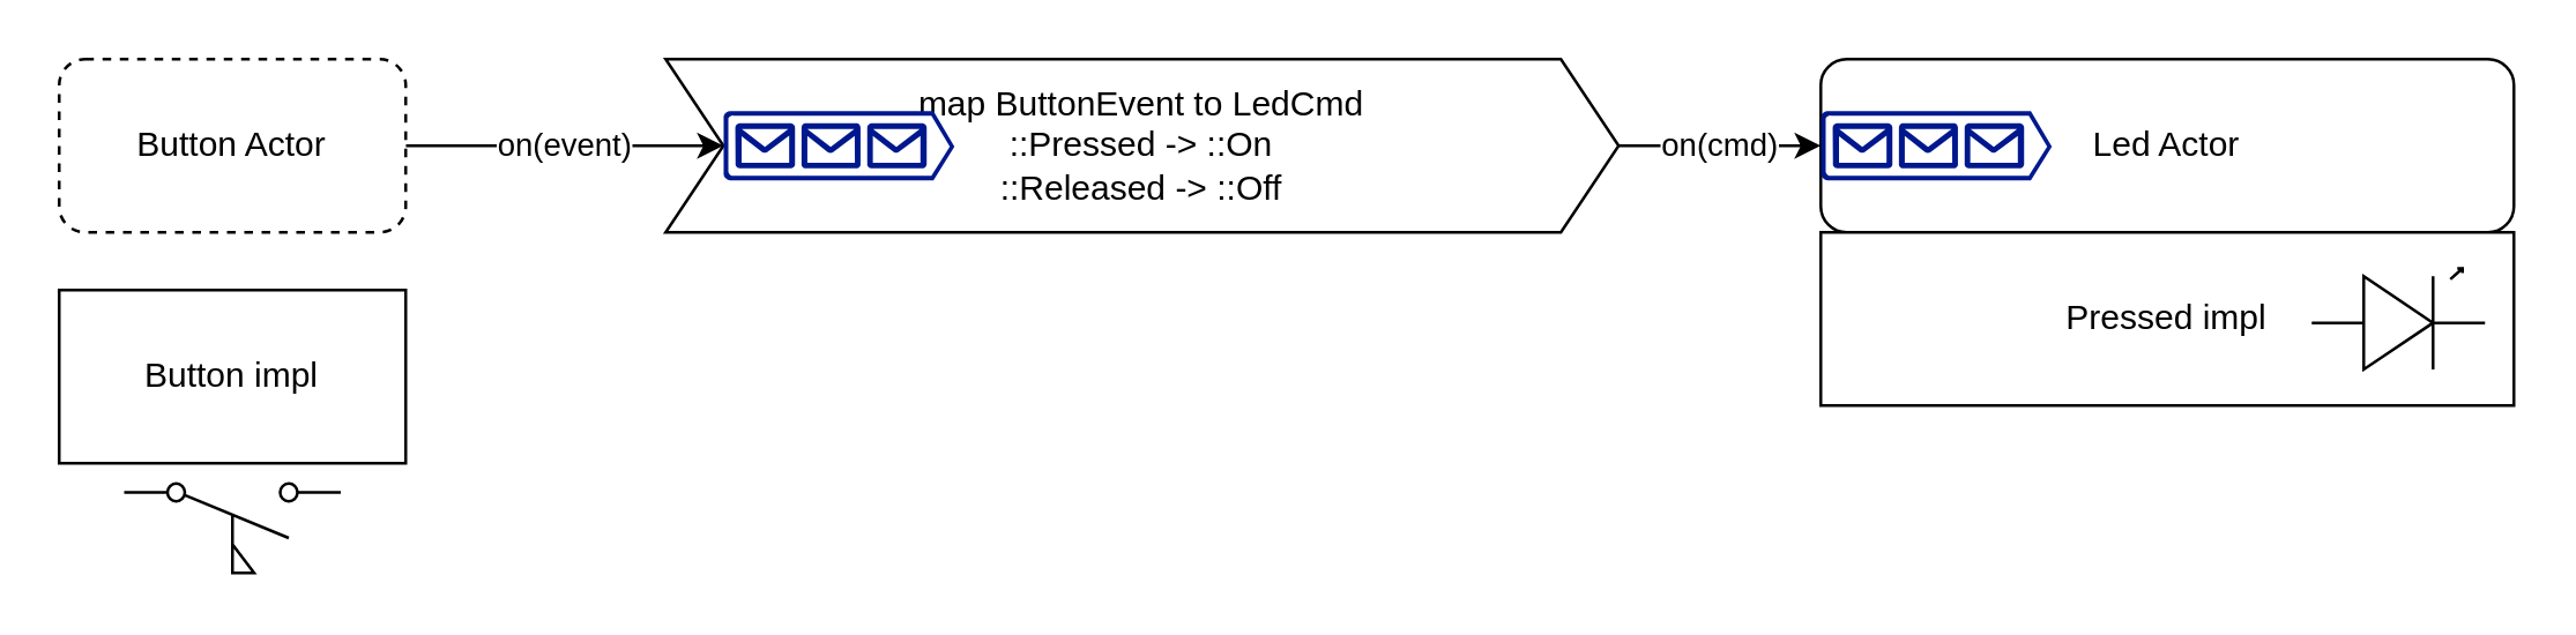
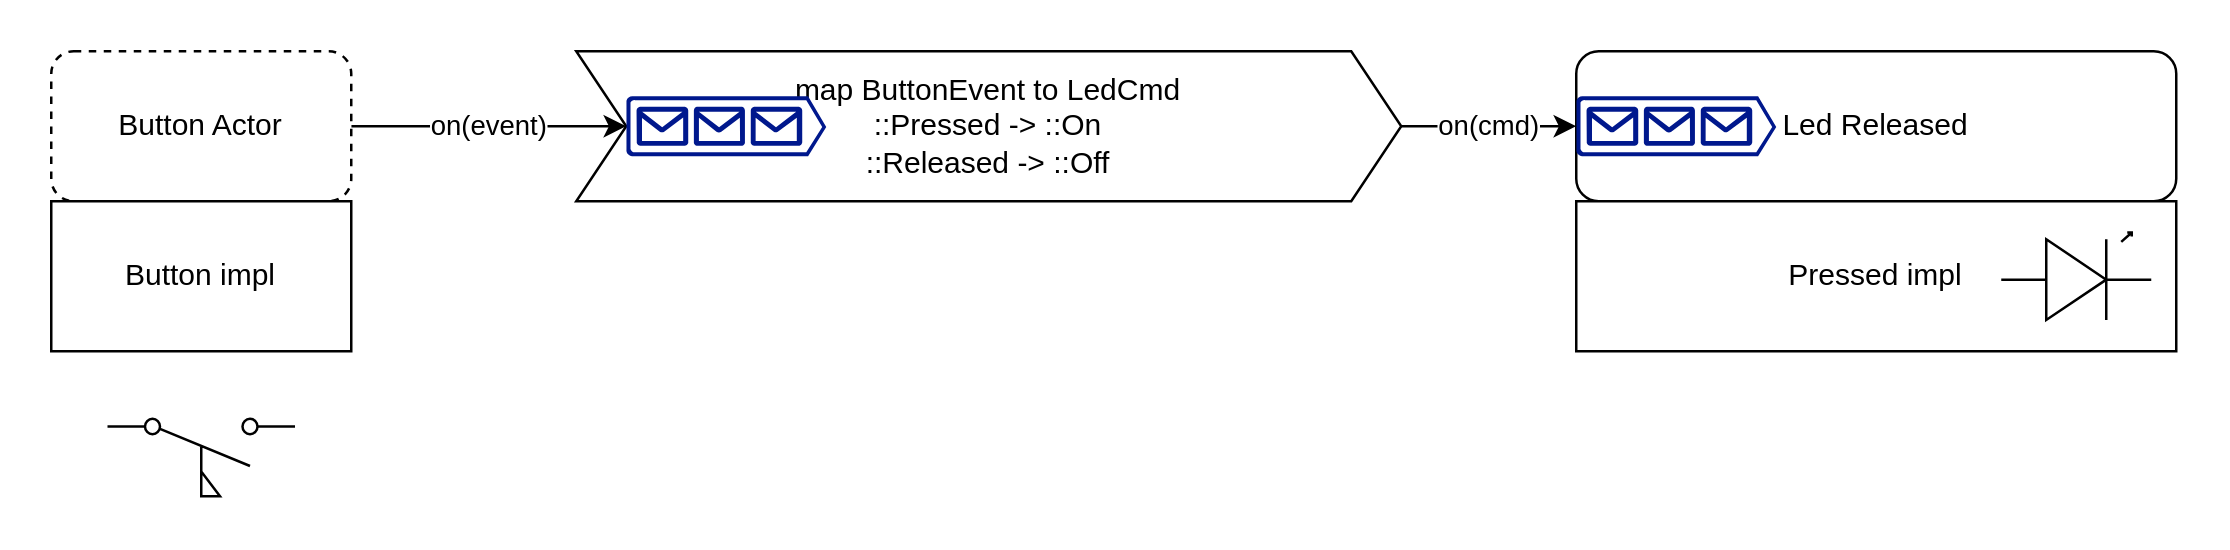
- <mxCell id="4" value="Led Actor" style="rounded=1;whiteSpace=wrap;html=1;" vertex="1" parent="1"><mxGeometry x="630" y="20" width="240" height="60" as="geometry" /></mxCell>
+ <mxCell id="4" value="Led Released" style="rounded=1;whiteSpace=wrap;html=1;" vertex="1" parent="1"><mxGeometry x="630" y="20" width="240" height="60" as="geometry" /></mxCell>
- <mxCell id="6" value="Button impl" style="rounded=0;whiteSpace=wrap;html=1;" vertex="1" parent="1"><mxGeometry x="20" y="100" width="120" height="60" as="geometry" /></mxCell>
+ <mxCell id="6" value="Button impl" style="rounded=0;whiteSpace=wrap;html=1;" vertex="1" parent="1"><mxGeometry x="20" y="80" width="120" height="60" as="geometry" /></mxCell>
